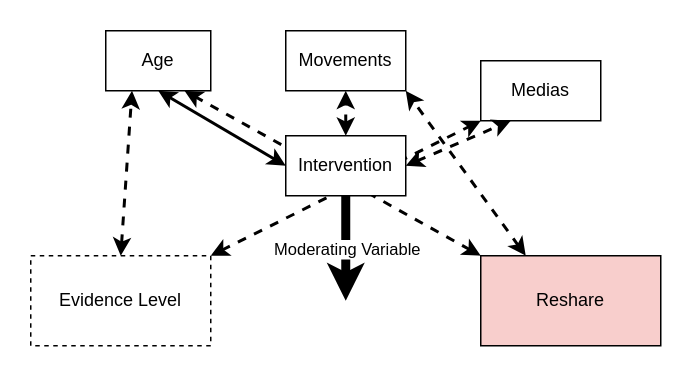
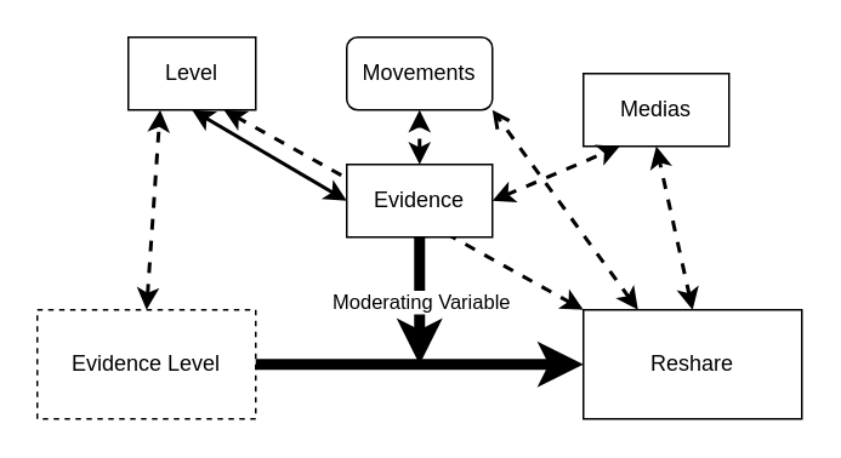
- <mxCell id="4" value="Age" style="rounded=0;whiteSpace=wrap;html=1;" vertex="1" parent="1"><mxGeometry x="70" y="20" width="70" height="40" as="geometry" /></mxCell>
+ <mxCell id="4" value="Level" style="rounded=0;whiteSpace=wrap;html=1;" vertex="1" parent="1"><mxGeometry x="70" y="20" width="70" height="40" as="geometry" /></mxCell>
- <mxCell id="5" value="Movements" style="rounded=0;whiteSpace=wrap;html=1;" vertex="1" parent="1"><mxGeometry x="190" y="20" width="80" height="40" as="geometry" /></mxCell>
+ <mxCell id="5" value="Movements" style="whiteSpace=wrap;html=1;rounded=1;" vertex="1" parent="1"><mxGeometry x="190" y="20" width="80" height="40" as="geometry" /></mxCell>
- <mxCell id="14" value="" style="endArrow=classic;startArrow=classic;html=1;strokeWidth=2;entryX=1;entryY=1;entryDx=0;entryDy=0;exitX=0.25;exitY=0;exitDx=0;exitDy=0;dashed=1;" edge="1" parent="1" source="3" target="5"><mxGeometry width="50" height="50" relative="1" as="geometry"><mxPoint x="240" y="100" as="sourcePoint" /><mxPoint x="240" y="70" as="targetPoint" /></mxGeometry></mxCell>
+ <mxCell id="14" value="" style="endArrow=open;startArrow=classic;html=1;strokeWidth=2;entryX=1;entryY=1;entryDx=0;entryDy=0;exitX=0.25;exitY=0;exitDx=0;exitDy=0;dashed=1;" edge="1" parent="1" source="3" target="5"><mxGeometry width="50" height="50" relative="1" as="geometry"><mxPoint x="240" y="100" as="sourcePoint" /><mxPoint x="240" y="70" as="targetPoint" /></mxGeometry></mxCell>
- <mxCell id="18" value="Intervention" style="rounded=0;whiteSpace=wrap;html=1;" vertex="1" parent="1"><mxGeometry x="190" y="90" width="80" height="40" as="geometry" /></mxCell>
+ <mxCell id="18" value="Evidence" style="rounded=0;whiteSpace=wrap;html=1;" vertex="1" parent="1"><mxGeometry x="190" y="90" width="80" height="40" as="geometry" /></mxCell>
+ <mxCell id="15" value="" style="endArrow=classic;startArrow=classic;html=1;strokeWidth=2;entryX=0.5;entryY=1;entryDx=0;entryDy=0;exitX=0.5;exitY=0;exitDx=0;exitDy=0;dashed=1;" edge="1" parent="1" source="3" target="6"><mxGeometry width="50" height="50" relative="1" as="geometry"><mxPoint x="360" y="180" as="sourcePoint" /><mxPoint x="280" y="70" as="targetPoint" /></mxGeometry></mxCell>
- <mxCell id="17" value="" style="endArrow=classic;startArrow=classic;html=1;strokeWidth=2;entryX=0;entryY=1;entryDx=0;entryDy=0;exitX=1;exitY=0;exitDx=0;exitDy=0;dashed=1;" edge="1" parent="1" source="2" target="6"><mxGeometry width="50" height="50" relative="1" as="geometry"><mxPoint x="280" y="120" as="sourcePoint" /><mxPoint x="350" y="70" as="targetPoint" /></mxGeometry></mxCell>
+ <mxCell id="7" value="" style="endArrow=classic;html=1;exitX=1;exitY=0.5;exitDx=0;exitDy=0;entryX=0;entryY=0.5;entryDx=0;entryDy=0;strokeWidth=6;" edge="1" parent="1" source="2" target="3"><mxGeometry width="50" height="50" relative="1" as="geometry"><mxPoint x="220" y="190" as="sourcePoint" /><mxPoint x="270" y="140" as="targetPoint" /></mxGeometry></mxCell>
- <mxCell id="3" value="Reshare" style="rounded=0;whiteSpace=wrap;html=1;fillColor=#f8cecc;" vertex="1" parent="1"><mxGeometry x="320" y="170" width="120" height="60" as="geometry" /></mxCell>
+ <mxCell id="3" value="Reshare" style="rounded=0;whiteSpace=wrap;html=1;" vertex="1" parent="1"><mxGeometry x="320" y="170" width="120" height="60" as="geometry" /></mxCell>
